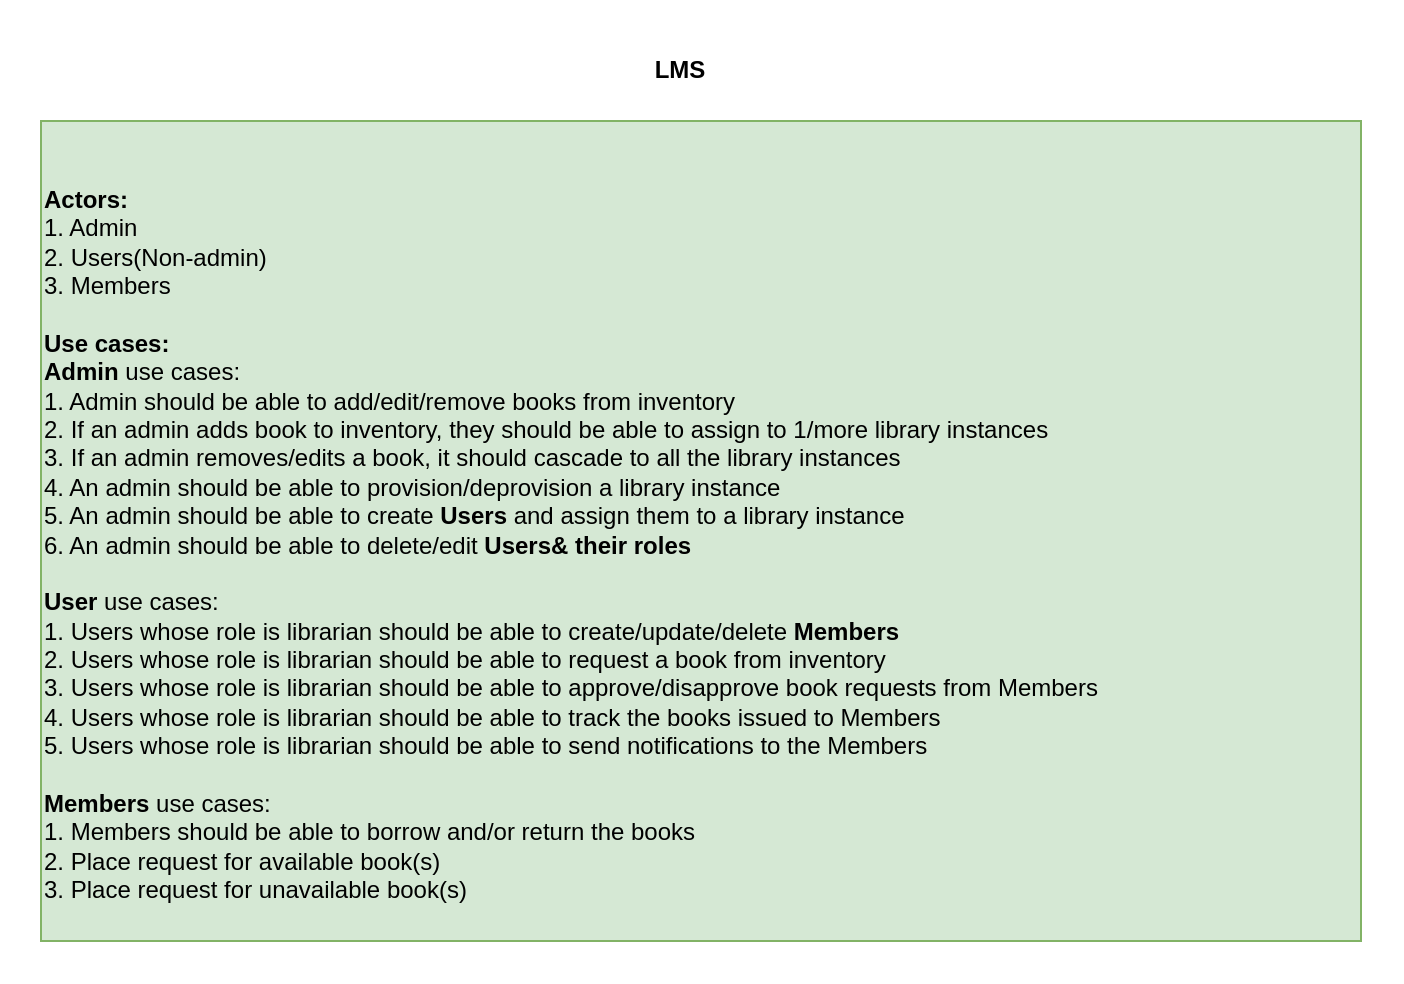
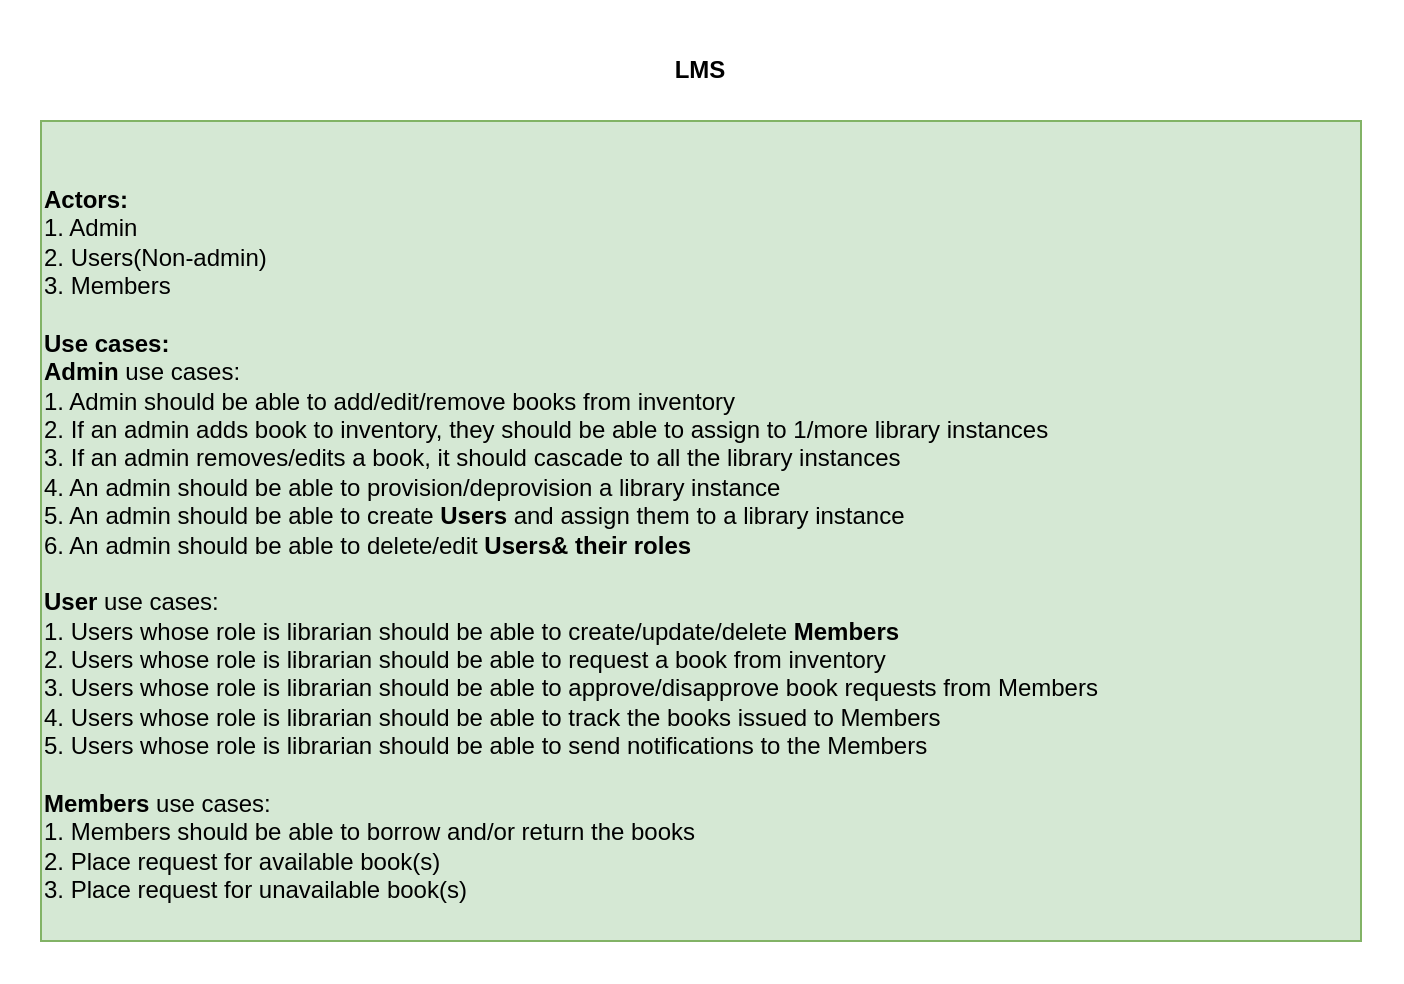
- <mxCell id="3" value="&lt;b&gt;LMS&lt;/b&gt;" style="text;html=1;strokeColor=none;fillColor=none;align=center;verticalAlign=middle;whiteSpace=wrap;rounded=0;" vertex="1" parent="1"><mxGeometry x="310" y="20" width="60" height="30" as="geometry" /></mxCell>
+ <mxCell id="3" value="&lt;b&gt;LMS&lt;/b&gt;" style="text;html=1;strokeColor=none;fillColor=none;align=center;verticalAlign=middle;whiteSpace=wrap;rounded=0;" vertex="1" parent="1"><mxGeometry x="320" y="20" width="60" height="30" as="geometry" /></mxCell>
